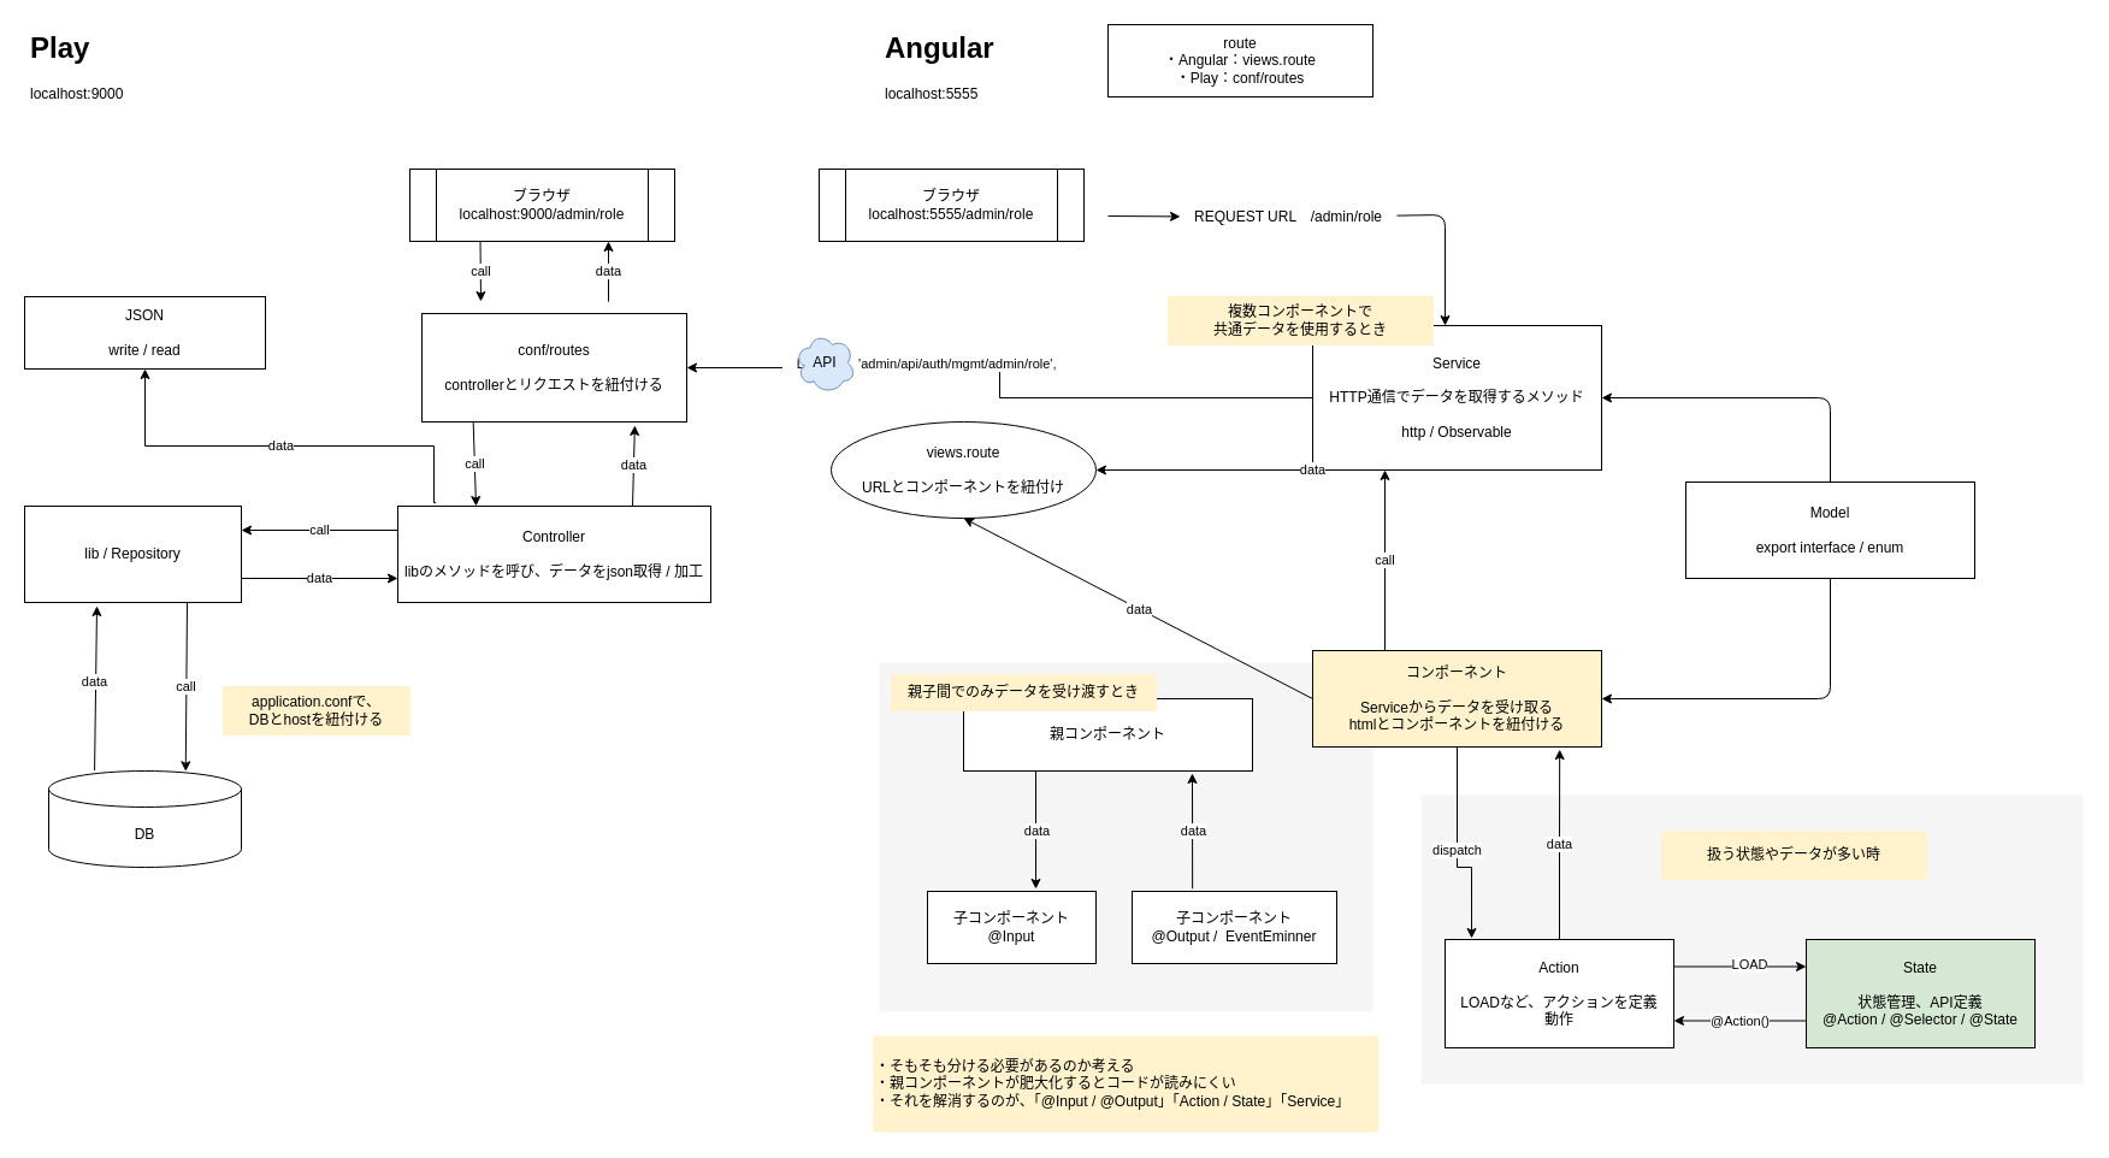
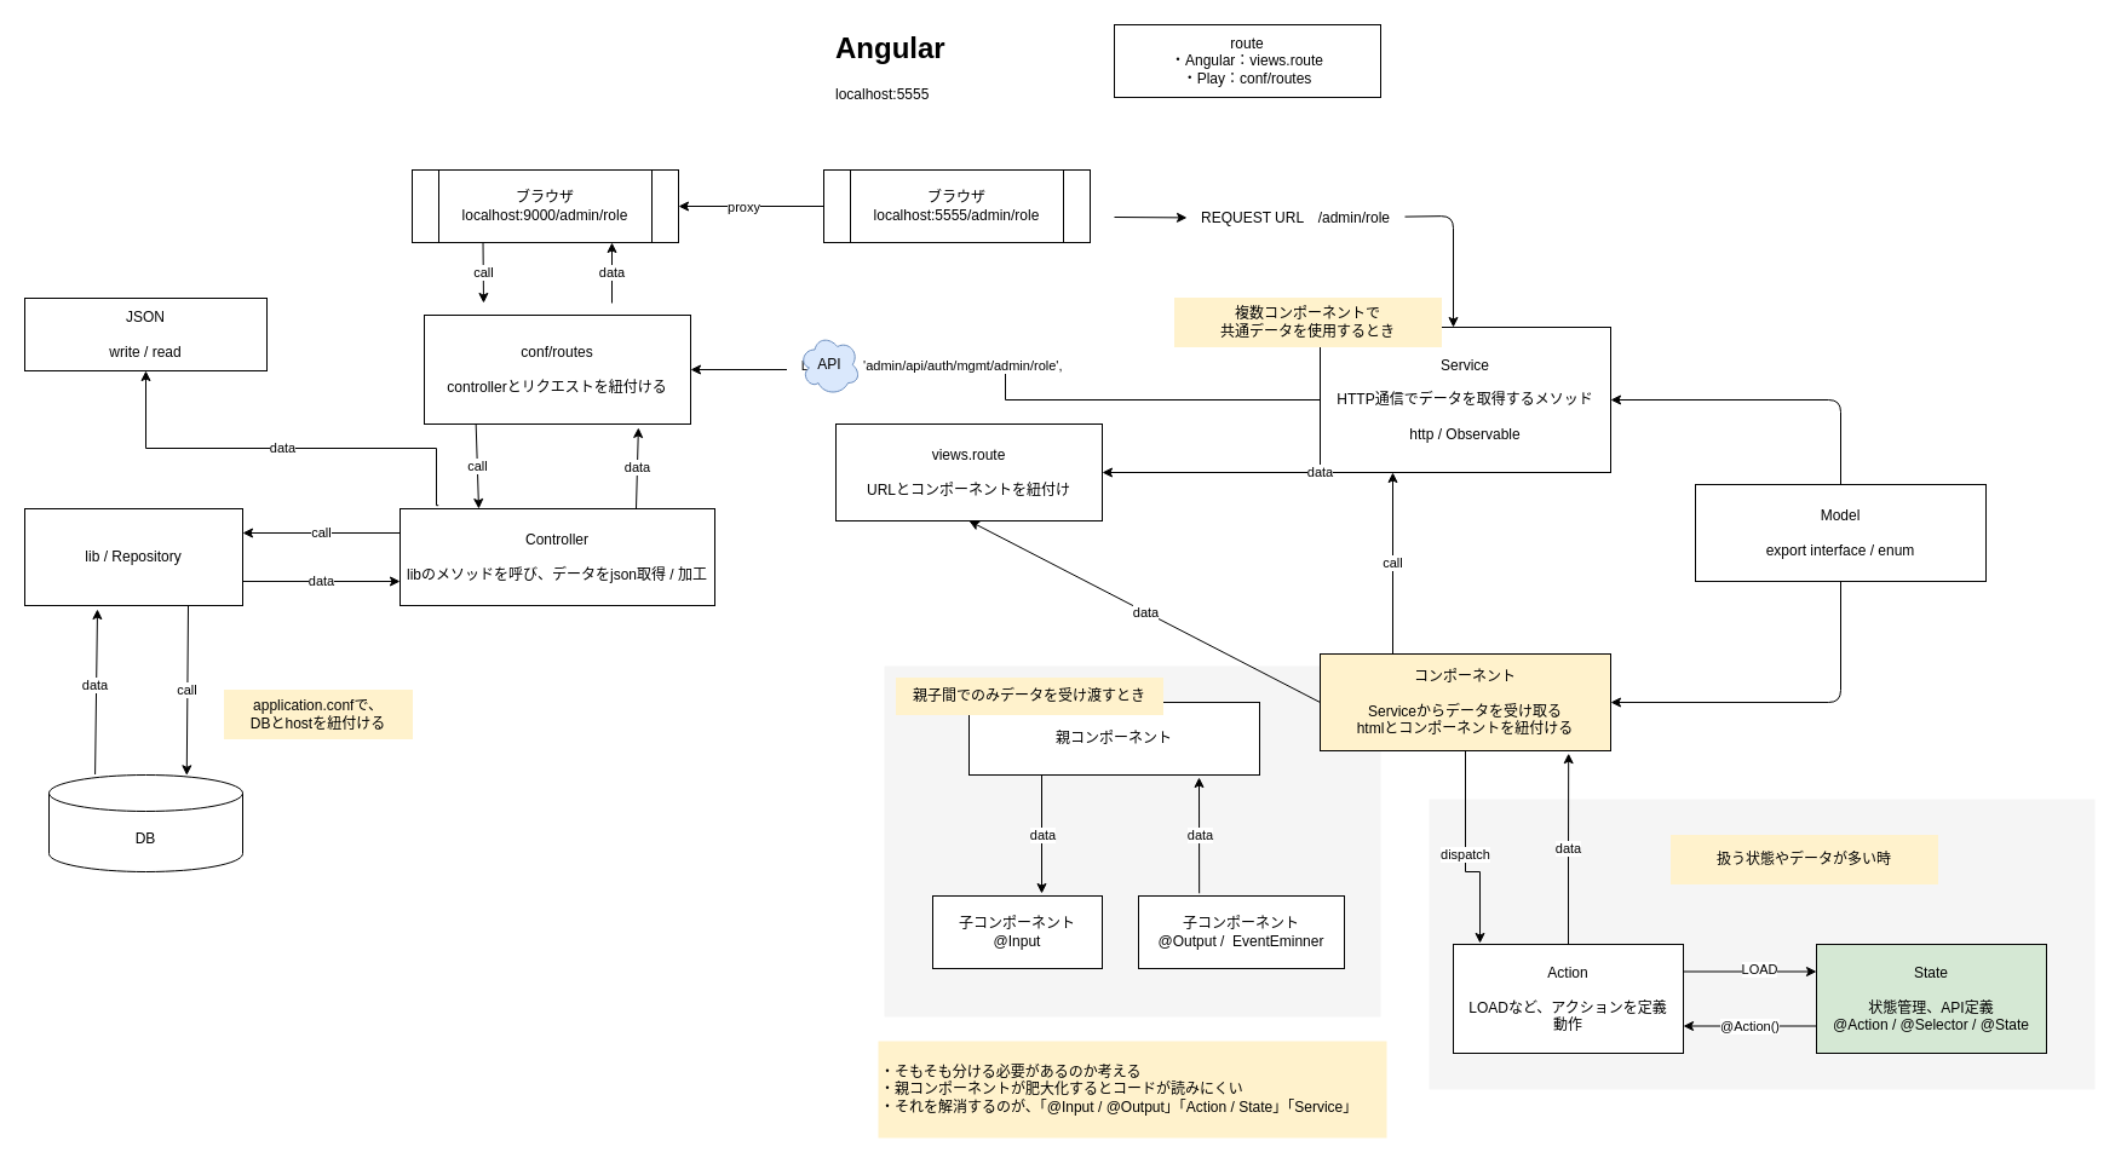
- <mxCell id="4" value="&lt;h1&gt;Play&lt;/h1&gt;&lt;p&gt;localhost:9000&lt;/p&gt;" style="text;html=1;strokeColor=none;fillColor=none;spacing=5;spacingTop=-20;whiteSpace=wrap;overflow=hidden;rounded=0;" parent="1" vertex="1"><mxGeometry x="20" y="20" width="190" height="70" as="geometry" /></mxCell>
- <mxCell id="5" value="&lt;h1&gt;Angular&lt;/h1&gt;&lt;p&gt;localhost:5555&lt;/p&gt;" style="text;html=1;strokeColor=none;fillColor=none;spacing=5;spacingTop=-20;whiteSpace=wrap;overflow=hidden;rounded=0;" parent="1" vertex="1"><mxGeometry x="730" y="20" width="190" height="70" as="geometry" /></mxCell>
+ <mxCell id="5" value="&lt;h1&gt;Angular&lt;/h1&gt;&lt;p&gt;localhost:5555&lt;/p&gt;" style="text;html=1;strokeColor=none;fillColor=none;spacing=5;spacingTop=-20;whiteSpace=wrap;overflow=hidden;rounded=0;" parent="1" vertex="1"><mxGeometry x="685" y="20" width="190" height="70" as="geometry" /></mxCell>
+ <mxCell id="59" value="" style="endArrow=classic;html=1;exitX=0;exitY=0.5;exitDx=0;exitDy=0;entryX=1;entryY=0.5;entryDx=0;entryDy=0;" edge="1" parent="1" source="6" target="43"><mxGeometry width="50" height="50" relative="1" as="geometry"><mxPoint x="590" y="140" as="sourcePoint" /><mxPoint x="640" y="90" as="targetPoint" /></mxGeometry></mxCell>
+ <mxCell id="60" value="proxy" style="edgeLabel;html=1;align=center;verticalAlign=middle;resizable=0;points=[];" vertex="1" connectable="0" parent="59"><mxGeometry x="0.117" relative="1" as="geometry"><mxPoint as="offset" /></mxGeometry></mxCell>
- <mxCell id="54" value="views.route&lt;br&gt;&lt;br&gt;URLとコンポーネントを紐付け" style="ellipse;whiteSpace=wrap;html=1;" parent="1" vertex="1"><mxGeometry x="690" y="350" width="220" height="80" as="geometry" /></mxCell>
+ <mxCell id="54" value="views.route&lt;br&gt;&lt;br&gt;URLとコンポーネントを紐付け" style="rounded=0;whiteSpace=wrap;html=1;" parent="1" vertex="1"><mxGeometry x="690" y="350" width="220" height="80" as="geometry" /></mxCell>
